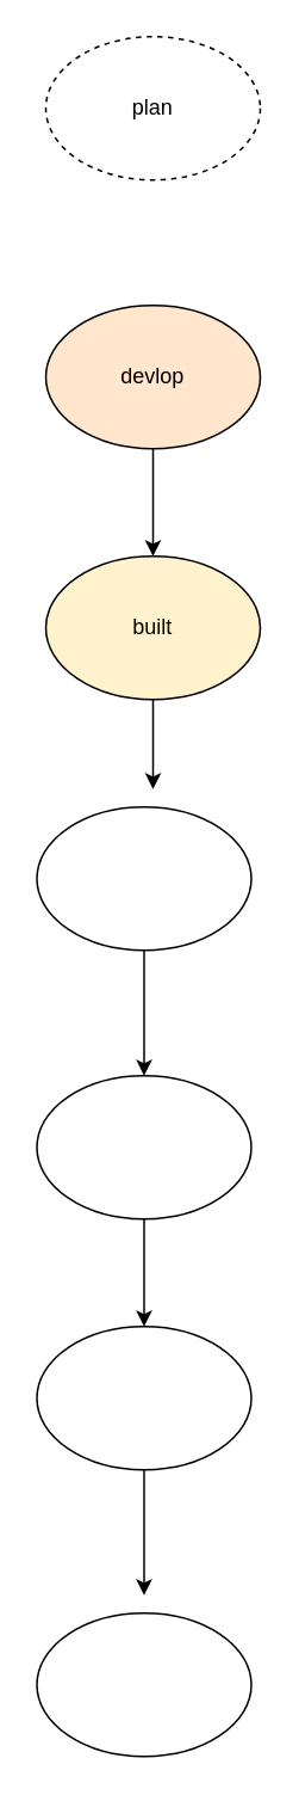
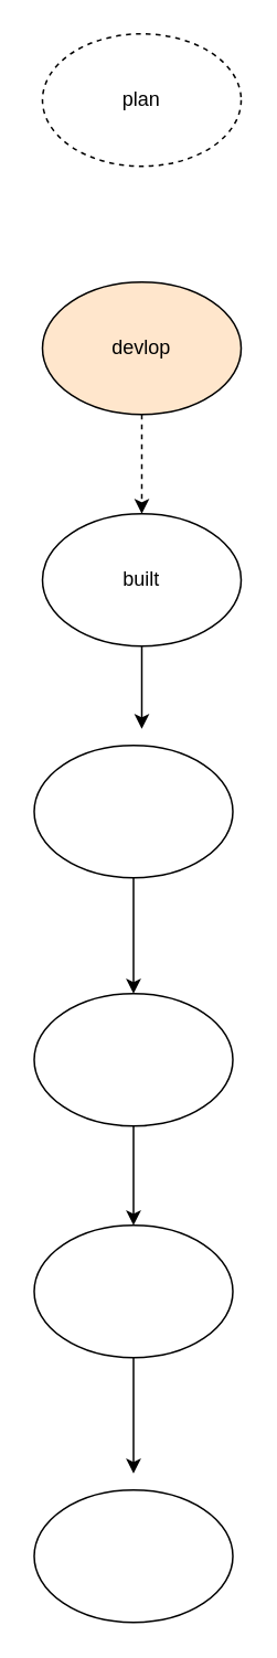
- <mxCell id="2" style="edgeStyle=orthogonalEdgeStyle;rounded=0;orthogonalLoop=1;jettySize=auto;html=1;entryX=0.5;entryY=0;entryDx=0;entryDy=0;" edge="1" parent="1" source="3" target="6"><mxGeometry relative="1" as="geometry" /></mxCell>
+ <mxCell id="2" style="edgeStyle=orthogonalEdgeStyle;rounded=0;orthogonalLoop=1;jettySize=auto;html=1;entryX=0.5;entryY=0;entryDx=0;entryDy=0;dashed=1;" edge="1" parent="1" source="3" target="6"><mxGeometry relative="1" as="geometry" /></mxCell>
- <mxCell id="6" value="built" style="ellipse;whiteSpace=wrap;html=1;fillColor=#fff2cc;" vertex="1" parent="1"><mxGeometry x="25" y="310" width="120" height="80" as="geometry" /></mxCell>
+ <mxCell id="6" value="built" style="ellipse;whiteSpace=wrap;html=1;" vertex="1" parent="1"><mxGeometry x="25" y="310" width="120" height="80" as="geometry" /></mxCell>
